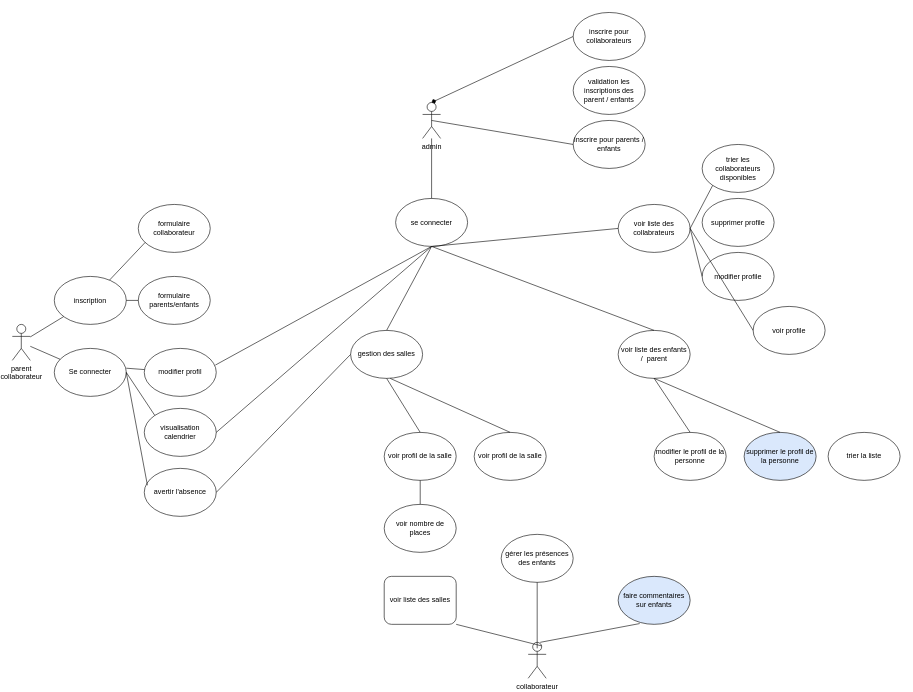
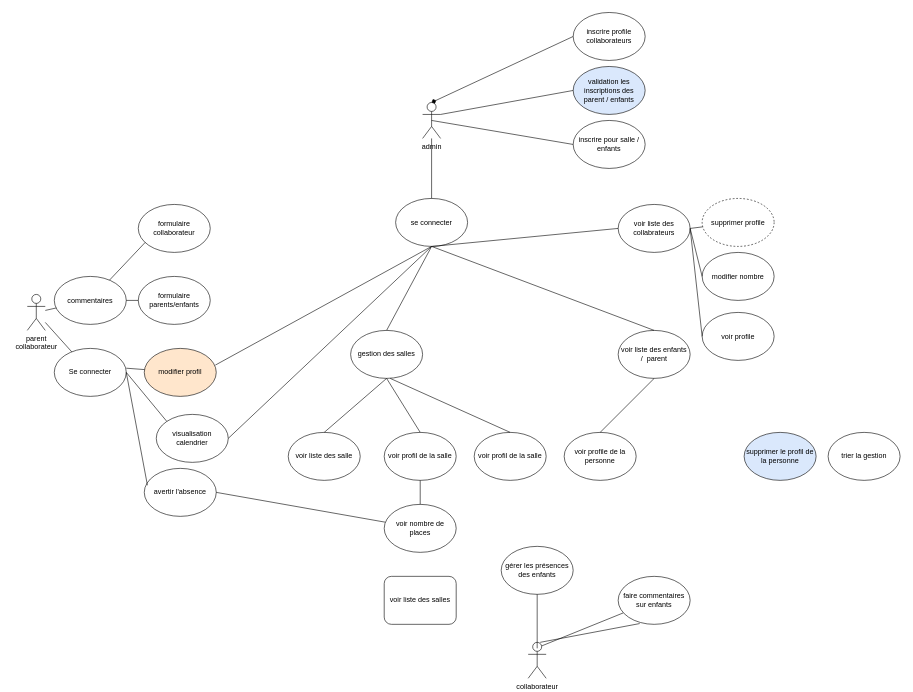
- <mxCell id="63" value="inscrire pour collaborateurs" style="ellipse;whiteSpace=wrap;html=1;" vertex="1" parent="1"><mxGeometry x="955" y="20" width="120" height="80" as="geometry" /></mxCell>
+ <mxCell id="63" value="inscrire profile collaborateurs" style="ellipse;whiteSpace=wrap;html=1;" vertex="1" parent="1"><mxGeometry x="955" y="20" width="120" height="80" as="geometry" /></mxCell>
- <mxCell id="61" value="validation les inscriptions des parent / enfants" style="ellipse;whiteSpace=wrap;html=1;" vertex="1" parent="1"><mxGeometry x="955" y="110" width="120" height="80" as="geometry" /></mxCell>
+ <mxCell id="61" value="validation les inscriptions des parent / enfants" style="ellipse;whiteSpace=wrap;html=1;fillColor=#dae8fc;" vertex="1" parent="1"><mxGeometry x="955" y="110" width="120" height="80" as="geometry" /></mxCell>
+ <mxCell id="62" value="" style="endArrow=none;html=1;exitX=0;exitY=0.5;exitDx=0;exitDy=0;entryX=1;entryY=0.333;entryDx=0;entryDy=0;entryPerimeter=0;" edge="1" parent="1" source="61" target="17"><mxGeometry width="50" height="50" relative="1" as="geometry"><mxPoint x="986" y="200" as="sourcePoint" /><mxPoint x="750" y="160" as="targetPoint" /></mxGeometry></mxCell>
- <mxCell id="59" value="inscrire pour parents / enfants" style="ellipse;whiteSpace=wrap;html=1;" vertex="1" parent="1"><mxGeometry x="955" y="200" width="120" height="80" as="geometry" /></mxCell>
+ <mxCell id="59" value="inscrire pour salle / enfants" style="ellipse;whiteSpace=wrap;html=1;" vertex="1" parent="1"><mxGeometry x="955" y="200" width="120" height="80" as="geometry" /></mxCell>
- <mxCell id="54" value="trier les collaborateurs disponibles" style="ellipse;whiteSpace=wrap;html=1;" vertex="1" parent="1"><mxGeometry x="1170" y="240" width="120" height="80" as="geometry" /></mxCell>
- <mxCell id="55" value="" style="endArrow=none;html=1;exitX=0;exitY=1;exitDx=0;exitDy=0;entryX=1;entryY=0.5;entryDx=0;entryDy=0;" edge="1" parent="1" source="54" target="49"><mxGeometry width="50" height="50" relative="1" as="geometry"><mxPoint x="1660" y="290" as="sourcePoint" /><mxPoint x="1350" y="320" as="targetPoint" /></mxGeometry></mxCell>
- <mxCell id="53" value="supprimer profile" style="ellipse;whiteSpace=wrap;html=1;" vertex="1" parent="1"><mxGeometry x="1170" y="330" width="120" height="80" as="geometry" /></mxCell>
+ <mxCell id="53" value="supprimer profile" style="ellipse;whiteSpace=wrap;html=1;dashed=1;" vertex="1" parent="1"><mxGeometry x="1170" y="330" width="120" height="80" as="geometry" /></mxCell>
+ <mxCell id="56" value="" style="endArrow=none;html=1;entryX=1;entryY=0.5;entryDx=0;entryDy=0;" edge="1" parent="1" source="53" target="49"><mxGeometry width="50" height="50" relative="1" as="geometry"><mxPoint x="1197.574" y="318.284" as="sourcePoint" /><mxPoint x="1160" y="390" as="targetPoint" /></mxGeometry></mxCell>
- <mxCell id="52" value="modifier profile" style="ellipse;whiteSpace=wrap;html=1;" vertex="1" parent="1"><mxGeometry x="1170" y="420" width="120" height="80" as="geometry" /></mxCell>
+ <mxCell id="52" value="modifier nombre" style="ellipse;whiteSpace=wrap;html=1;" vertex="1" parent="1"><mxGeometry x="1170" y="420" width="120" height="80" as="geometry" /></mxCell>
- <mxCell id="3" value="inscription" style="ellipse;whiteSpace=wrap;html=1;" vertex="1" parent="1"><mxGeometry x="90" y="460" width="120" height="80" as="geometry" /></mxCell>
+ <mxCell id="3" value="commentaires" style="ellipse;whiteSpace=wrap;html=1;" vertex="1" parent="1"><mxGeometry x="90" y="460" width="120" height="80" as="geometry" /></mxCell>
- <mxCell id="51" value="voir profile" style="ellipse;whiteSpace=wrap;html=1;" vertex="1" parent="1"><mxGeometry x="1255" y="510" width="120" height="80" as="geometry" /></mxCell>
+ <mxCell id="51" value="voir profile" style="ellipse;whiteSpace=wrap;html=1;" vertex="1" parent="1"><mxGeometry x="1170" y="520" width="120" height="80" as="geometry" /></mxCell>
- <mxCell id="2" value="parent&lt;br&gt;collaborateur" style="shape=umlActor;verticalLabelPosition=bottom;labelBackgroundColor=#ffffff;verticalAlign=top;html=1;outlineConnect=0;" vertex="1" parent="1"><mxGeometry x="20" y="540" width="30" height="60" as="geometry" /></mxCell>
+ <mxCell id="2" value="parent&lt;br&gt;collaborateur" style="shape=umlActor;verticalLabelPosition=bottom;labelBackgroundColor=#ffffff;verticalAlign=top;html=1;outlineConnect=0;" vertex="1" parent="1"><mxGeometry x="45" y="490" width="30" height="60" as="geometry" /></mxCell>
- <mxCell id="7" value="modifier profil" style="ellipse;whiteSpace=wrap;html=1;" vertex="1" parent="1"><mxGeometry x="240" y="580" width="120" height="80" as="geometry" /></mxCell>
+ <mxCell id="7" value="modifier profil" style="ellipse;whiteSpace=wrap;html=1;fillColor=#ffe6cc;" vertex="1" parent="1"><mxGeometry x="240" y="580" width="120" height="80" as="geometry" /></mxCell>
+ <mxCell id="26" value="" style="endArrow=none;html=1;exitX=0.5;exitY=0;exitDx=0;exitDy=0;entryX=0.5;entryY=1;entryDx=0;entryDy=0;" edge="1" parent="1" source="25" target="22"><mxGeometry width="50" height="50" relative="1" as="geometry"><mxPoint x="414" y="830" as="sourcePoint" /><mxPoint x="624" y="620" as="targetPoint" /></mxGeometry></mxCell>
+ <mxCell id="36" value="" style="endArrow=none;html=1;exitX=0.5;exitY=0;exitDx=0;exitDy=0;entryX=0.5;entryY=1;entryDx=0;entryDy=0;" edge="1" parent="1" source="35" target="28"><mxGeometry width="50" height="50" relative="1" as="geometry"><mxPoint x="1280" y="750" as="sourcePoint" /><mxPoint x="1080" y="660" as="targetPoint" /></mxGeometry></mxCell>
- <mxCell id="38" value="" style="endArrow=none;html=1;exitX=0.5;exitY=0;exitDx=0;exitDy=0;entryX=0.5;entryY=1;entryDx=0;entryDy=0;" edge="1" parent="1" source="37" target="28"><mxGeometry width="50" height="50" relative="1" as="geometry"><mxPoint x="1010" y="730" as="sourcePoint" /><mxPoint x="1100" y="640" as="targetPoint" /></mxGeometry></mxCell>
- <mxCell id="40" value="" style="endArrow=none;html=1;exitX=0.5;exitY=0;exitDx=0;exitDy=0;entryX=0.5;entryY=1;entryDx=0;entryDy=0;" edge="1" parent="1" source="39" target="28"><mxGeometry width="50" height="50" relative="1" as="geometry"><mxPoint x="1225" y="720" as="sourcePoint" /><mxPoint x="1165" y="630" as="targetPoint" /></mxGeometry></mxCell>
- <mxCell id="24" value="" style="endArrow=none;html=1;entryX=0;entryY=0.5;entryDx=0;entryDy=0;exitX=1;exitY=0.5;exitDx=0;exitDy=0;" edge="1" parent="1" source="9" target="22"><mxGeometry width="50" height="50" relative="1" as="geometry"><mxPoint x="510" y="760" as="sourcePoint" /><mxPoint x="558.72" y="621.28" as="targetPoint" /></mxGeometry></mxCell>
+ <mxCell id="24" value="" style="endArrow=none;html=1;exitX=1;exitY=0.5;exitDx=0;exitDy=0;" edge="1" parent="1" source="9" target="30"><mxGeometry width="50" height="50" relative="1" as="geometry"><mxPoint x="510" y="760" as="sourcePoint" /><mxPoint x="558.72" y="621.28" as="targetPoint" /></mxGeometry></mxCell>
- <mxCell id="8" value="visualisation calendrier" style="ellipse;whiteSpace=wrap;html=1;" vertex="1" parent="1"><mxGeometry x="240" y="680" width="120" height="80" as="geometry" /></mxCell>
+ <mxCell id="8" value="visualisation calendrier" style="ellipse;whiteSpace=wrap;html=1;" vertex="1" parent="1"><mxGeometry x="260" y="690" width="120" height="80" as="geometry" /></mxCell>
+ <mxCell id="25" value="voir liste des salle" style="ellipse;whiteSpace=wrap;html=1;" vertex="1" parent="1"><mxGeometry x="480" y="720" width="120" height="80" as="geometry" /></mxCell>
+ <mxCell id="35" value="voir profile de la personne" style="ellipse;whiteSpace=wrap;html=1;" vertex="1" parent="1"><mxGeometry x="940" y="720" width="120" height="80" as="geometry" /></mxCell>
- <mxCell id="37" value="modifier le profil de la personne" style="ellipse;whiteSpace=wrap;html=1;" vertex="1" parent="1"><mxGeometry x="1090" y="720" width="120" height="80" as="geometry" /></mxCell>
- <mxCell id="41" value="trier la liste" style="ellipse;whiteSpace=wrap;html=1;" vertex="1" parent="1"><mxGeometry x="1380" y="720" width="120" height="80" as="geometry" /></mxCell>
+ <mxCell id="41" value="trier la gestion" style="ellipse;whiteSpace=wrap;html=1;" vertex="1" parent="1"><mxGeometry x="1380" y="720" width="120" height="80" as="geometry" /></mxCell>
- <mxCell id="45" value="gérer les présences des enfants" style="ellipse;whiteSpace=wrap;html=1;" vertex="1" parent="1"><mxGeometry x="835" y="890" width="120" height="80" as="geometry" /></mxCell>
+ <mxCell id="45" value="gérer les présences des enfants" style="ellipse;whiteSpace=wrap;html=1;" vertex="1" parent="1"><mxGeometry x="835" y="910" width="120" height="80" as="geometry" /></mxCell>
- <mxCell id="46" value="faire commentaires sur enfants" style="ellipse;whiteSpace=wrap;html=1;fillColor=#dae8fc;" vertex="1" parent="1"><mxGeometry x="1030" y="960" width="120" height="80" as="geometry" /></mxCell>
+ <mxCell id="46" value="faire commentaires sur enfants" style="ellipse;whiteSpace=wrap;html=1;" vertex="1" parent="1"><mxGeometry x="1030" y="960" width="120" height="80" as="geometry" /></mxCell>
- <mxCell id="44" value="" style="endArrow=none;html=1;entryX=1;entryY=1;entryDx=0;entryDy=0;exitX=0.75;exitY=0.1;exitDx=0;exitDy=0;exitPerimeter=0;" edge="1" parent="1" source="42" target="43"><mxGeometry width="50" height="50" relative="1" as="geometry"><mxPoint x="820" y="1080" as="sourcePoint" /><mxPoint x="820" y="1040" as="targetPoint" /></mxGeometry></mxCell>
+ <mxCell id="44" value="" style="endArrow=none;html=1;exitX=0.75;exitY=0.1;exitDx=0;exitDy=0;exitPerimeter=0;" edge="1" parent="1" source="42" target="46"><mxGeometry width="50" height="50" relative="1" as="geometry"><mxPoint x="820" y="1080" as="sourcePoint" /><mxPoint x="820" y="1040" as="targetPoint" /></mxGeometry></mxCell>
